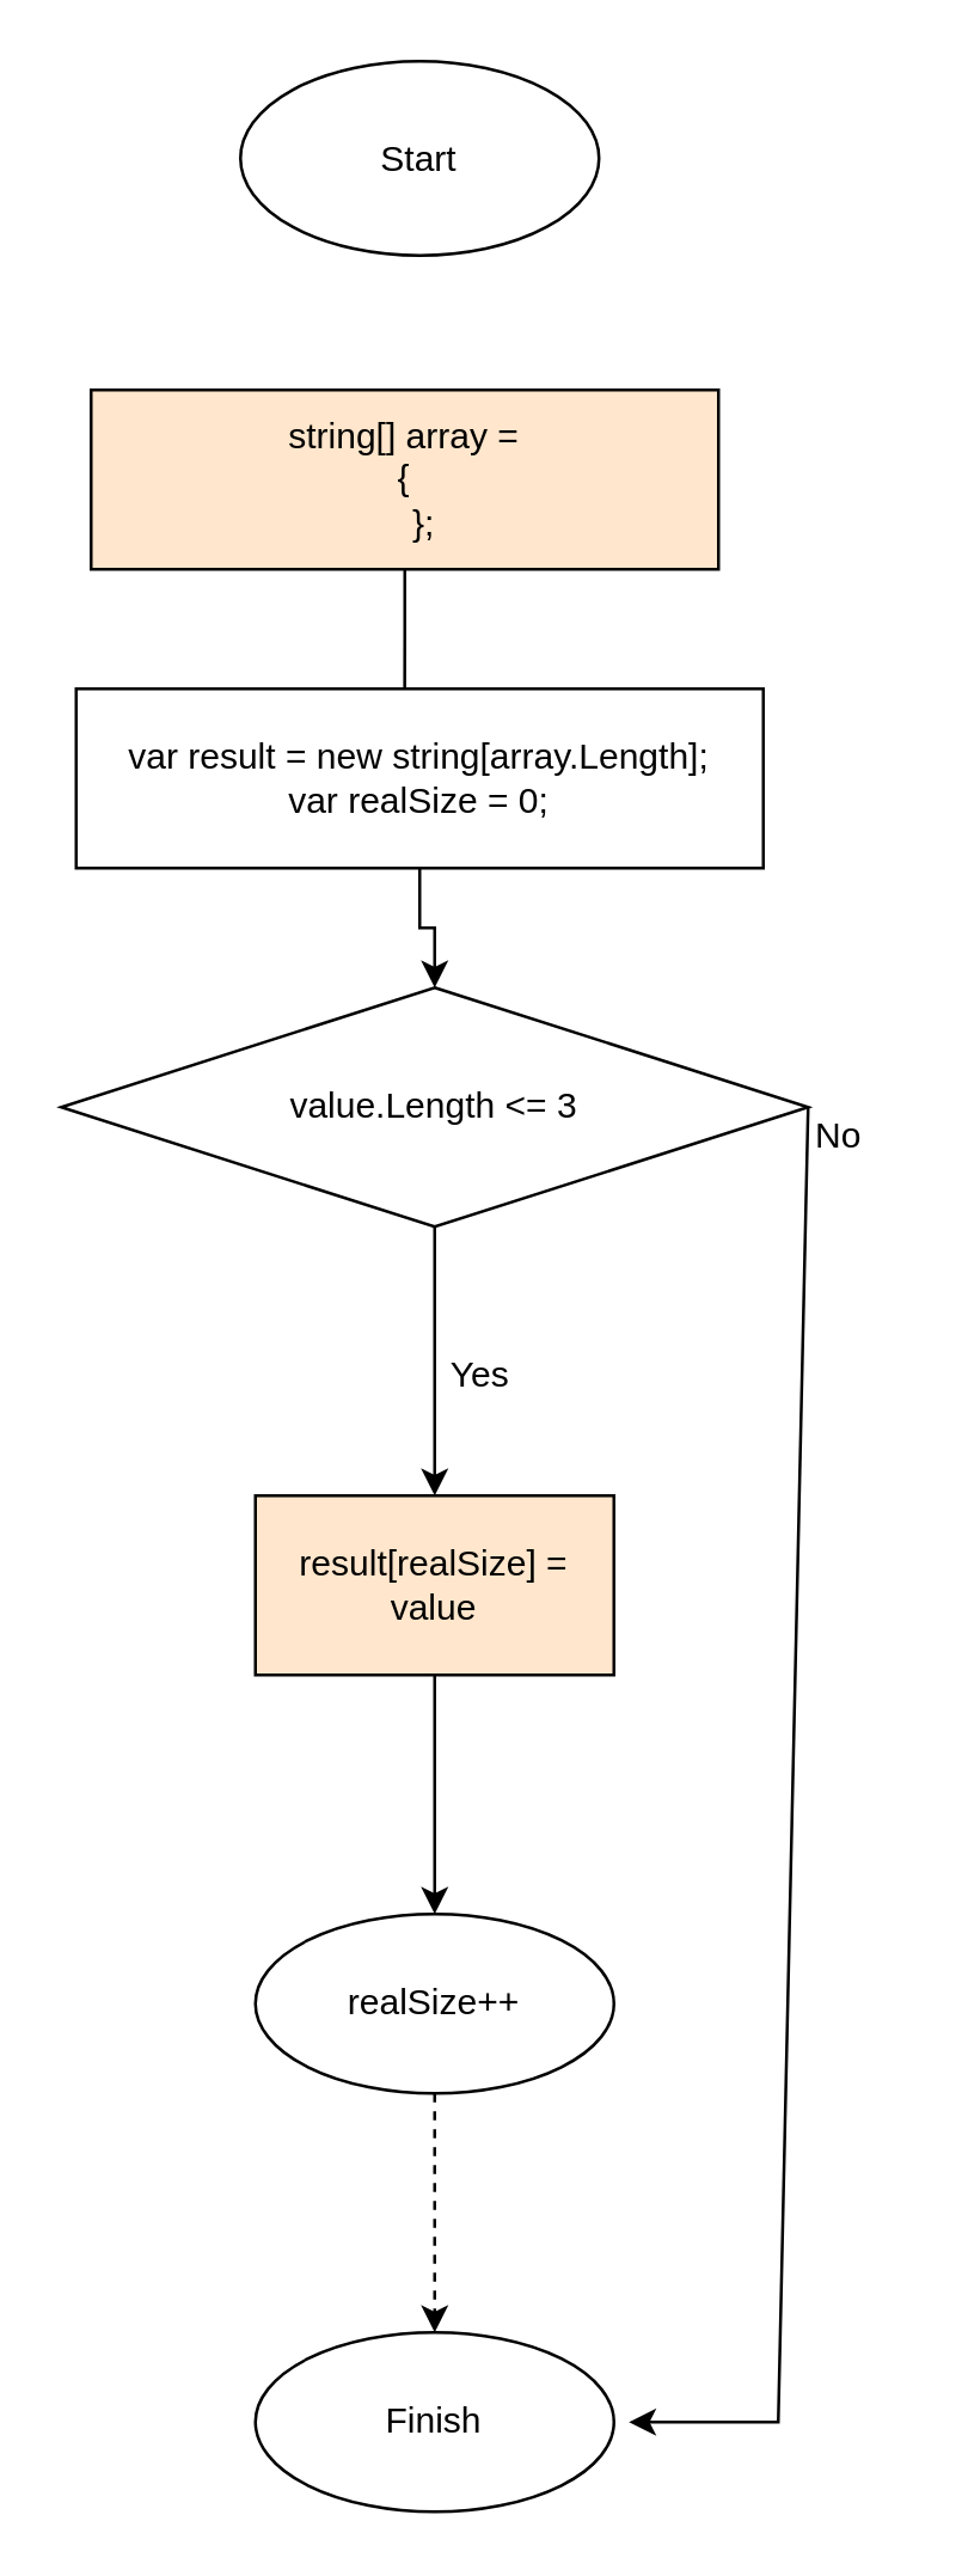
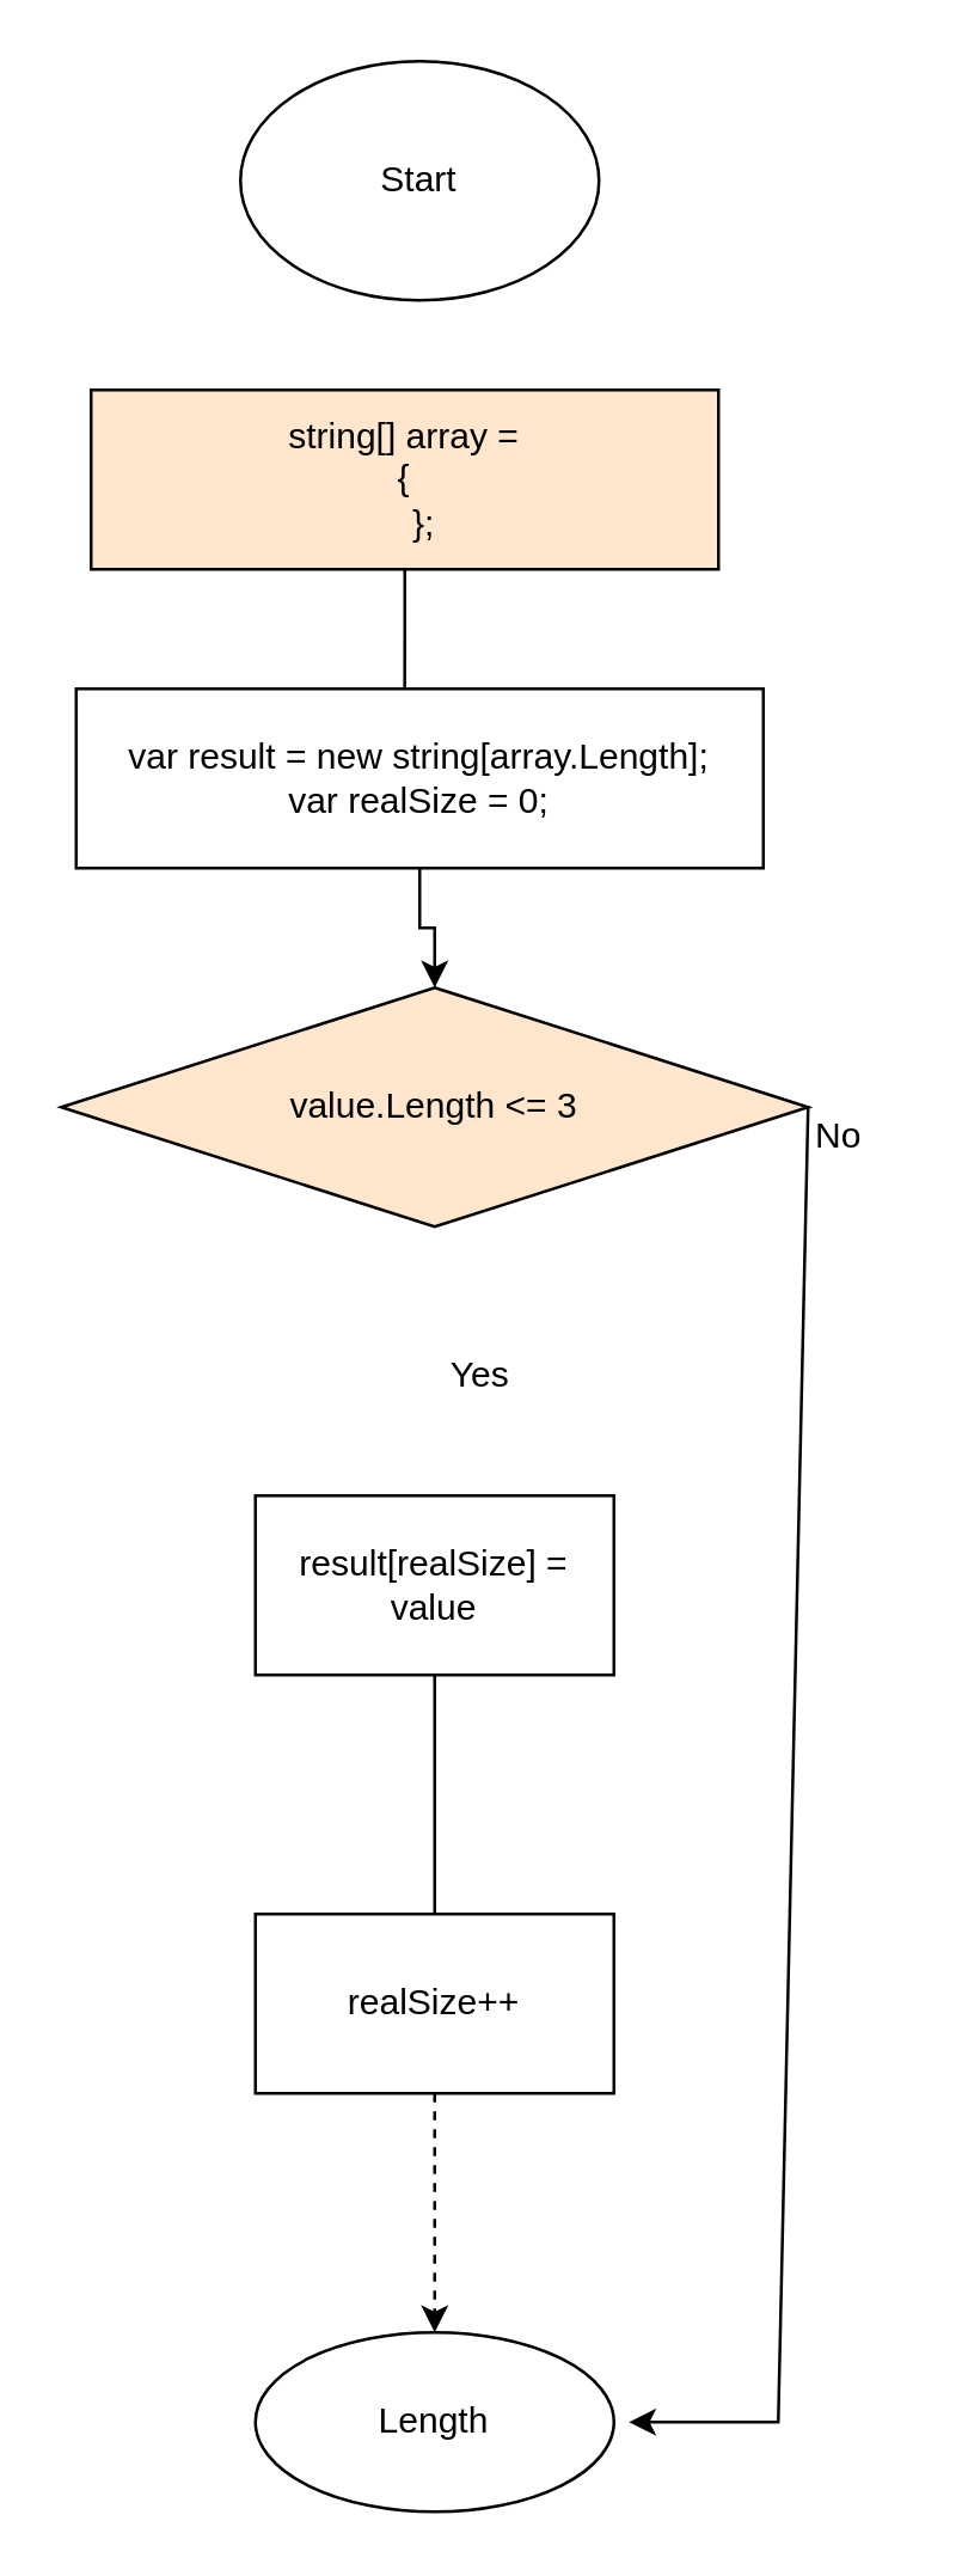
- <mxCell id="2" value="Start" style="ellipse;whiteSpace=wrap;html=1;" vertex="1" parent="1"><mxGeometry x="80" y="20" width="120" height="65" as="geometry" /></mxCell>
+ <mxCell id="2" value="Start" style="ellipse;whiteSpace=wrap;html=1;" vertex="1" parent="1"><mxGeometry x="80" y="20" width="120" height="80" as="geometry" /></mxCell>
- <mxCell id="8" value="value.Length &amp;lt;= 3" style="rhombus;whiteSpace=wrap;html=1;" vertex="1" parent="1"><mxGeometry x="20" y="330" width="250" height="80" as="geometry" /></mxCell>
+ <mxCell id="8" value="value.Length &amp;lt;= 3" style="rhombus;whiteSpace=wrap;html=1;fillColor=#ffe6cc;" vertex="1" parent="1"><mxGeometry x="20" y="330" width="250" height="80" as="geometry" /></mxCell>
- <mxCell id="7" value="" style="edgeStyle=orthogonalEdgeStyle;rounded=0;orthogonalLoop=1;jettySize=auto;html=1;" edge="1" parent="1" source="8" target="10"><mxGeometry relative="1" as="geometry" /></mxCell>
- <mxCell id="10" value="result[realSize] = value" style="whiteSpace=wrap;html=1;fillColor=#ffe6cc;" vertex="1" parent="1"><mxGeometry x="85" y="500" width="120" height="60" as="geometry" /></mxCell>
+ <mxCell id="10" value="result[realSize] = value" style="whiteSpace=wrap;html=1;" vertex="1" parent="1"><mxGeometry x="85" y="500" width="120" height="60" as="geometry" /></mxCell>
- <mxCell id="9" value="" style="edgeStyle=orthogonalEdgeStyle;rounded=0;orthogonalLoop=1;jettySize=auto;html=1;" edge="1" parent="1" source="10" target="12"><mxGeometry relative="1" as="geometry" /></mxCell>
+ <mxCell id="9" value="" style="edgeStyle=orthogonalEdgeStyle;rounded=0;orthogonalLoop=1;jettySize=auto;html=1;endArrow=none;" edge="1" parent="1" source="10" target="12"><mxGeometry relative="1" as="geometry" /></mxCell>
- <mxCell id="12" value="realSize++" style="ellipse;whiteSpace=wrap;html=1;" vertex="1" parent="1"><mxGeometry x="85" y="640" width="120" height="60" as="geometry" /></mxCell>
+ <mxCell id="12" value="realSize++" style="whiteSpace=wrap;html=1;" vertex="1" parent="1"><mxGeometry x="85" y="640" width="120" height="60" as="geometry" /></mxCell>
- <mxCell id="13" value="Finish" style="ellipse;whiteSpace=wrap;html=1;" vertex="1" parent="1"><mxGeometry x="85" y="780" width="120" height="60" as="geometry" /></mxCell>
+ <mxCell id="13" value="Length" style="ellipse;whiteSpace=wrap;html=1;" vertex="1" parent="1"><mxGeometry x="85" y="780" width="120" height="60" as="geometry" /></mxCell>
